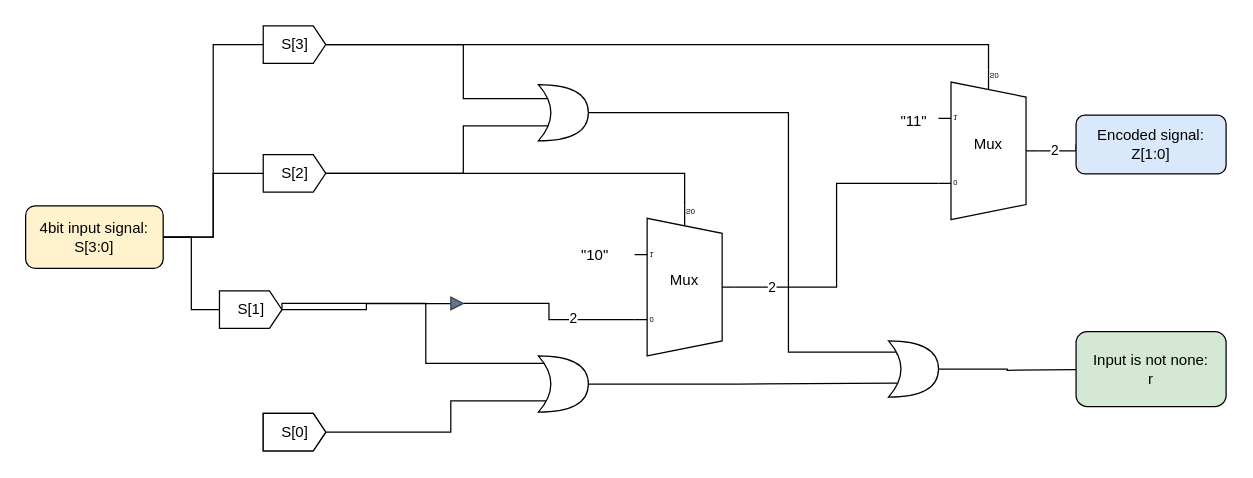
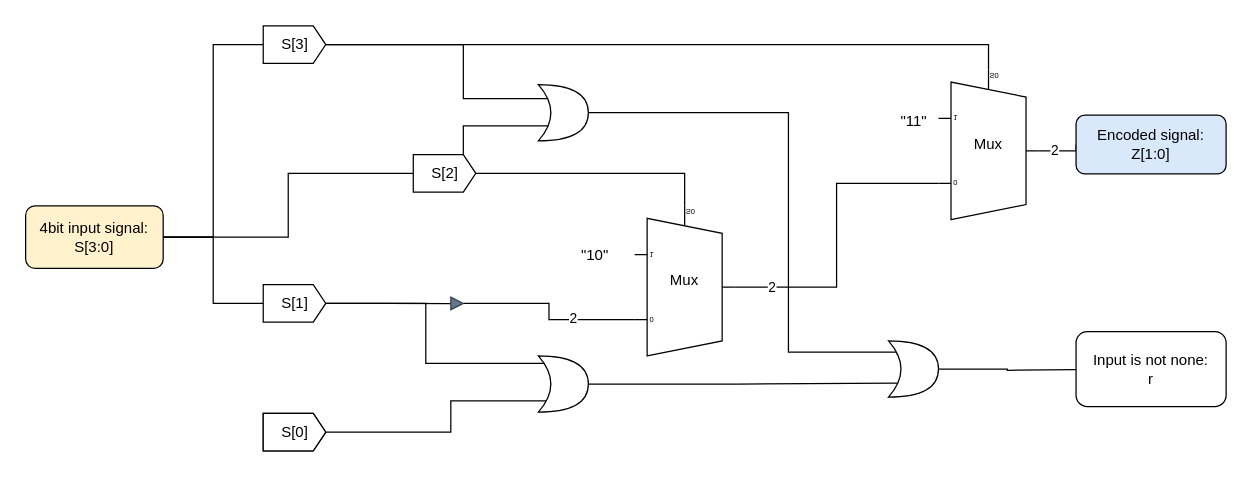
- <mxCell id="21" value="S[2]" style="html=1;shadow=0;dashed=0;align=center;verticalAlign=middle;shape=mxgraph.arrows2.arrow;dy=0;dx=10;notch=0;" vertex="1" parent="1"><mxGeometry x="210" y="123" width="50" height="30" as="geometry" /></mxCell>
+ <mxCell id="21" value="S[2]" style="html=1;shadow=0;dashed=0;align=center;verticalAlign=middle;shape=mxgraph.arrows2.arrow;dy=0;dx=10;notch=0;" vertex="1" parent="1"><mxGeometry x="330" y="123" width="50" height="30" as="geometry" /></mxCell>
- <mxCell id="12" value="S[1]" style="html=1;shadow=0;dashed=0;align=center;verticalAlign=middle;shape=mxgraph.arrows2.arrow;dy=0;dx=10;notch=0;" vertex="1" parent="1"><mxGeometry x="175" y="232" width="50" height="30" as="geometry" /></mxCell>
+ <mxCell id="12" value="S[1]" style="html=1;shadow=0;dashed=0;align=center;verticalAlign=middle;shape=mxgraph.arrows2.arrow;dy=0;dx=10;notch=0;" vertex="1" parent="1"><mxGeometry x="210" y="227" width="50" height="30" as="geometry" /></mxCell>
- <mxCell id="34" value="Input is not none:&lt;br&gt;r" style="rounded=1;whiteSpace=wrap;html=1;fillColor=#d5e8d4;" vertex="1" parent="1"><mxGeometry x="860" y="264.5" width="120" height="60" as="geometry" /></mxCell>
+ <mxCell id="34" value="Input is not none:&lt;br&gt;r" style="rounded=1;whiteSpace=wrap;html=1;" vertex="1" parent="1"><mxGeometry x="860" y="264.5" width="120" height="60" as="geometry" /></mxCell>
